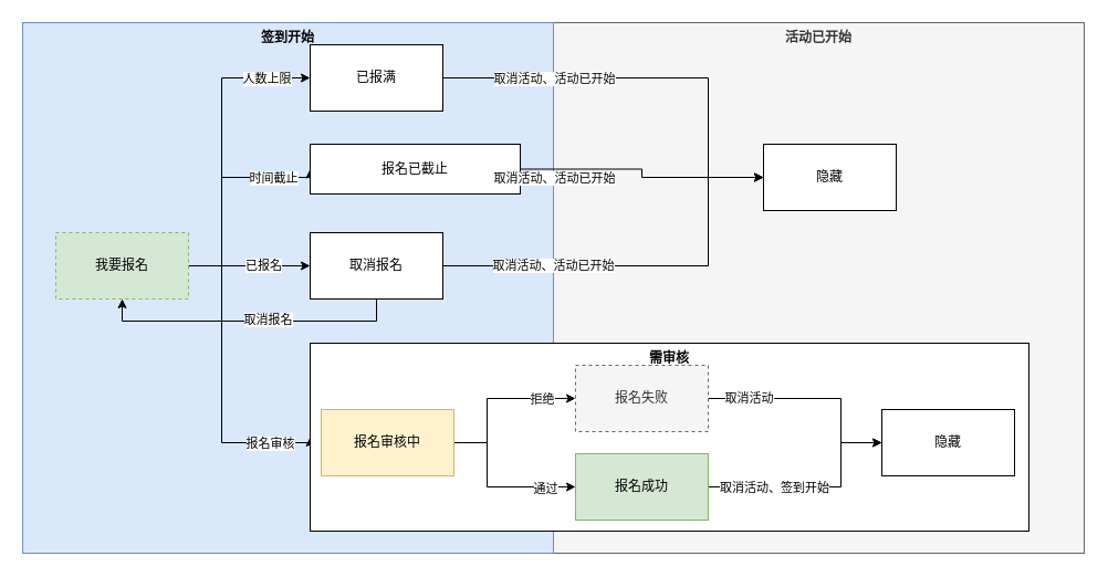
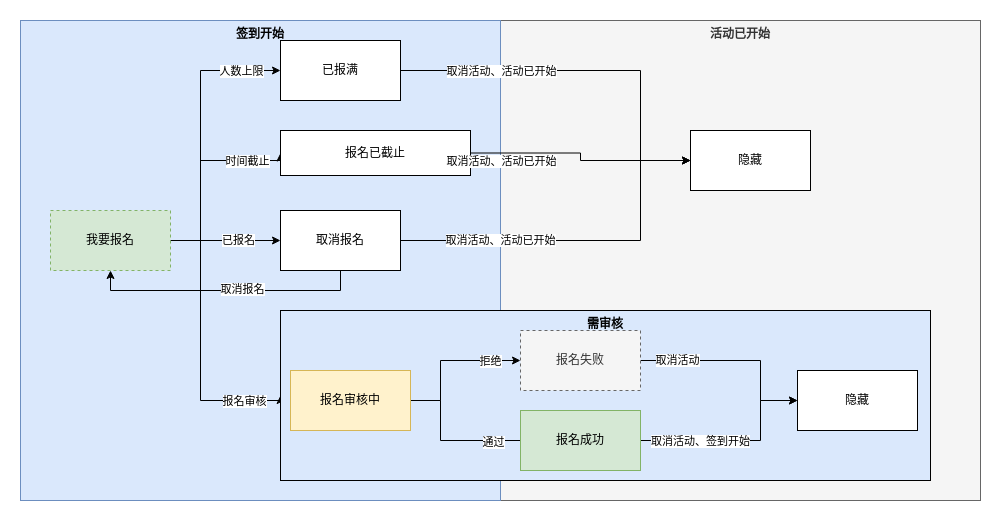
- <mxCell id="13" value="需审核" style="rounded=0;whiteSpace=wrap;html=1;align=center;verticalAlign=top;fontStyle=1" vertex="1" parent="1"><mxGeometry x="280" y="310" width="650" height="170" as="geometry" /></mxCell>
+ <mxCell id="13" value="需审核" style="rounded=0;whiteSpace=wrap;html=1;align=center;verticalAlign=top;fontStyle=1;fillColor=#dae8fc;" vertex="1" parent="1"><mxGeometry x="280" y="310" width="650" height="170" as="geometry" /></mxCell>
- <mxCell id="16" style="edgeStyle=orthogonalEdgeStyle;rounded=0;orthogonalLoop=1;jettySize=auto;html=1;exitX=1;exitY=0.5;exitDx=0;exitDy=0;entryX=0;entryY=0.5;entryDx=0;entryDy=0;" edge="1" parent="1" source="18" target="26"><mxGeometry relative="1" as="geometry"><Array as="points"><mxPoint x="440" y="400" /><mxPoint x="440" y="440" /></Array></mxGeometry></mxCell>
+ <mxCell id="16" style="edgeStyle=orthogonalEdgeStyle;rounded=0;orthogonalLoop=1;jettySize=auto;html=1;exitX=1;exitY=0.5;exitDx=0;exitDy=0;entryX=0;entryY=0.5;entryDx=0;entryDy=0;endArrow=none;" edge="1" parent="1" source="18" target="26"><mxGeometry relative="1" as="geometry"><Array as="points"><mxPoint x="440" y="400" /><mxPoint x="440" y="440" /></Array></mxGeometry></mxCell>
